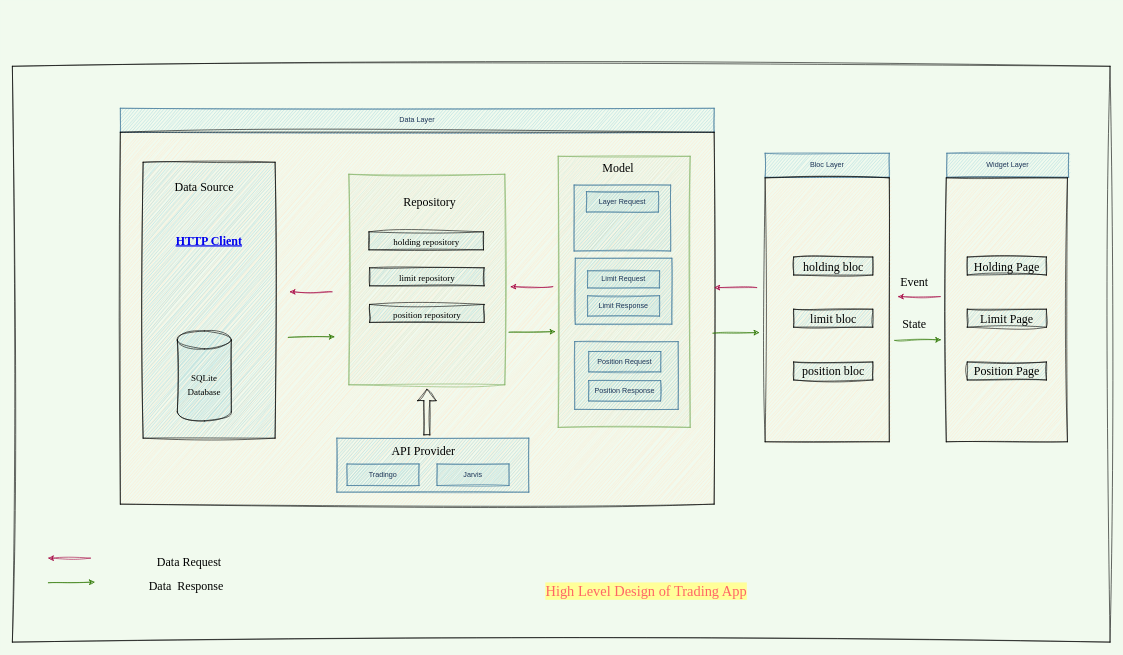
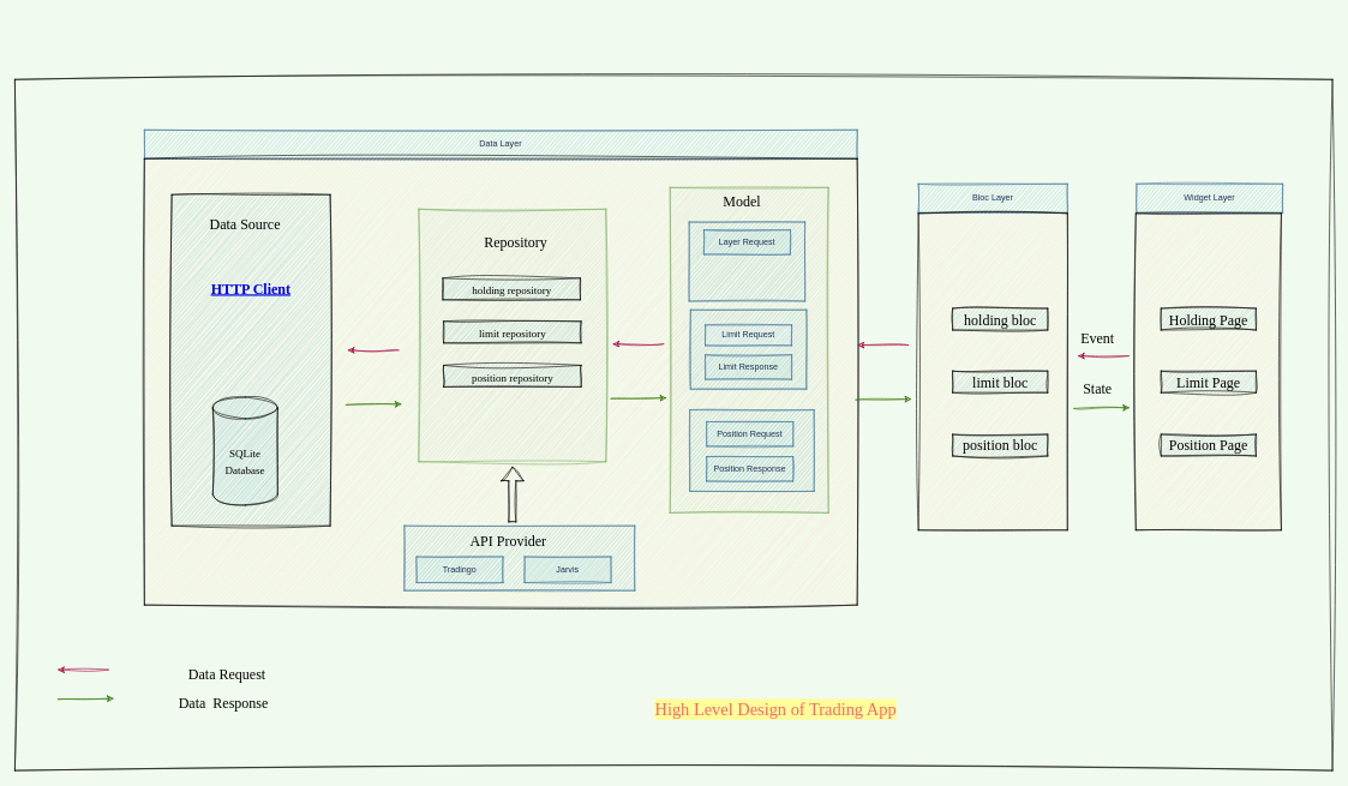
- <mxCell id="30" value="Limit Request" style="rounded=0;whiteSpace=wrap;html=1;fillColor=#A8DADC;strokeColor=#457B9D;fontColor=#1D3557;sketch=1;" vertex="1" parent="1"><mxGeometry x="979" y="451" width="120" height="28.5" as="geometry" /></mxCell>
+ <mxCell id="30" value="Limit Request" style="rounded=0;whiteSpace=wrap;html=1;fillColor=#dae8fc;strokeColor=#457B9D;fontColor=#1D3557;sketch=1;" vertex="1" parent="1"><mxGeometry x="979" y="451" width="120" height="28.5" as="geometry" /></mxCell>
